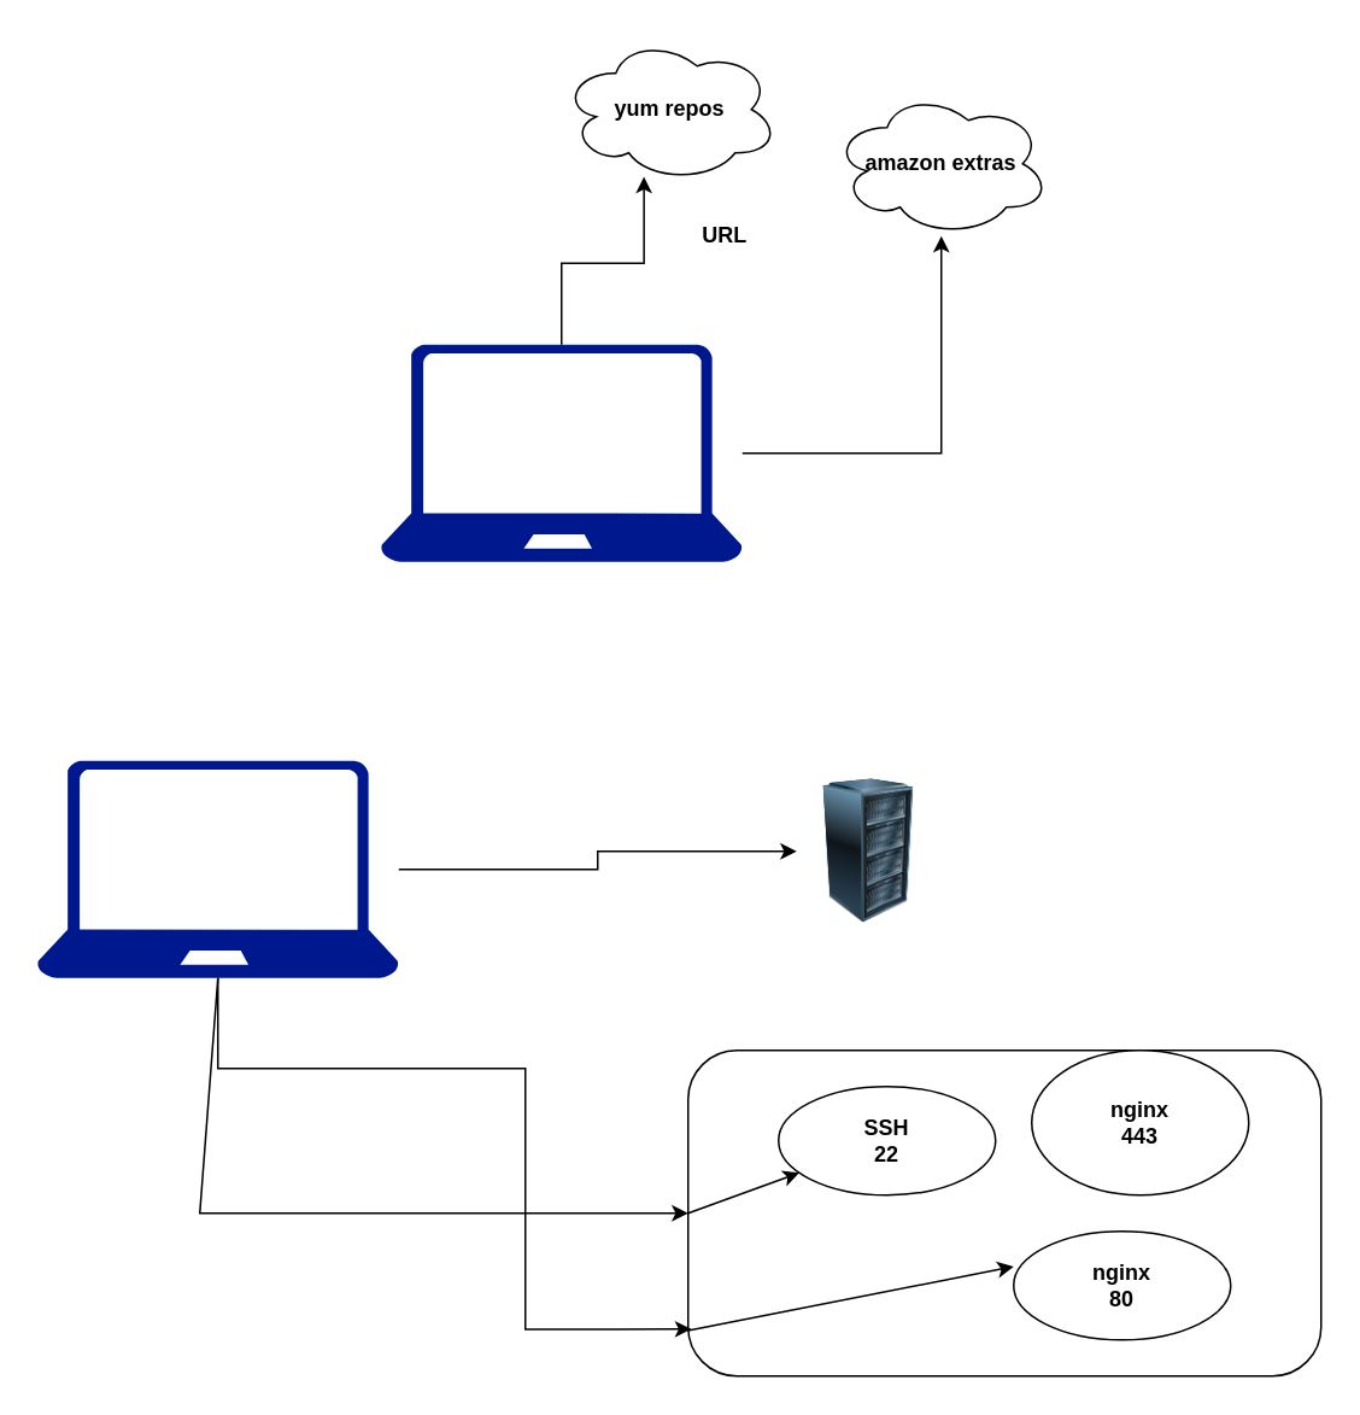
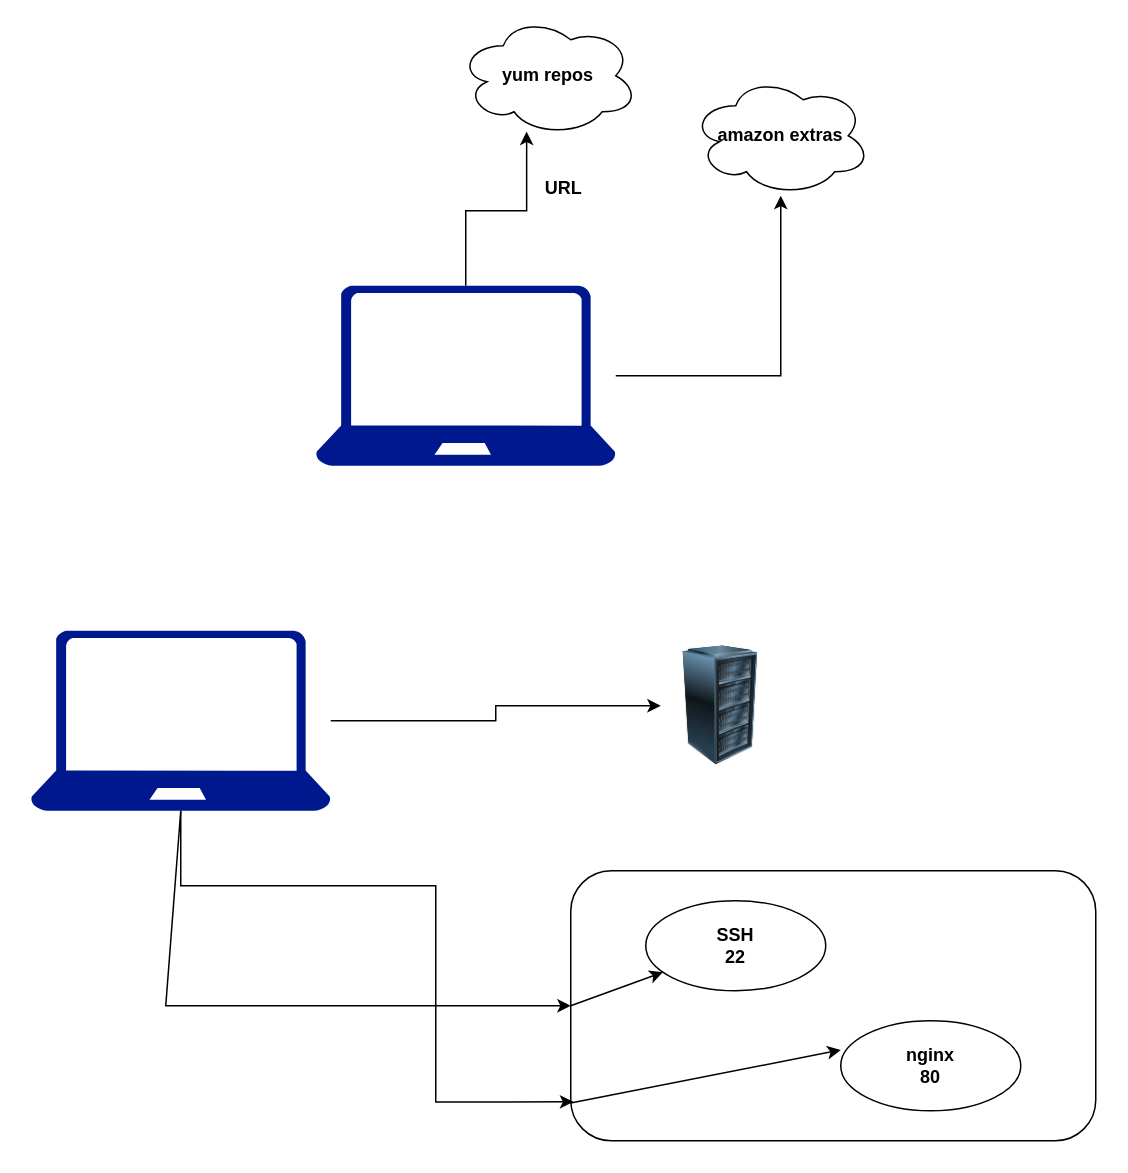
- <mxCell id="4" value="&lt;b&gt;yum repos&lt;/b&gt;" style="ellipse;shape=cloud;whiteSpace=wrap;html=1;" parent="1" vertex="1"><mxGeometry x="310" y="20" width="120" height="80" as="geometry" /></mxCell>
+ <mxCell id="4" value="&lt;b&gt;yum repos&lt;/b&gt;" style="ellipse;shape=cloud;whiteSpace=wrap;html=1;" parent="1" vertex="1"><mxGeometry x="305" y="10" width="120" height="80" as="geometry" /></mxCell>
- <mxCell id="6" value="&lt;b&gt;URL&lt;/b&gt;" style="text;html=1;align=center;verticalAlign=middle;resizable=0;points=[];autosize=1;strokeColor=none;fillColor=none;" parent="1" vertex="1"><mxGeometry x="375" y="115" width="50" height="30" as="geometry" /></mxCell>
+ <mxCell id="6" value="&lt;b&gt;URL&lt;/b&gt;" style="text;html=1;align=center;verticalAlign=middle;resizable=0;points=[];autosize=1;strokeColor=none;fillColor=none;" parent="1" vertex="1"><mxGeometry x="350" y="110" width="50" height="30" as="geometry" /></mxCell>
- <mxCell id="18" value="&lt;div&gt;&lt;b&gt;nginx&lt;/b&gt;&lt;/div&gt;&lt;div&gt;&lt;b&gt;443&lt;/b&gt;&lt;/div&gt;" style="ellipse;whiteSpace=wrap;html=1;" parent="1" vertex="1"><mxGeometry x="570" y="580" width="120" height="80" as="geometry" /></mxCell>
